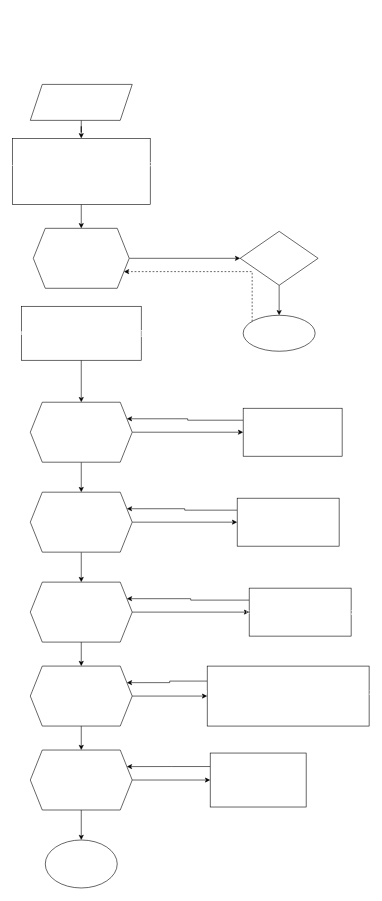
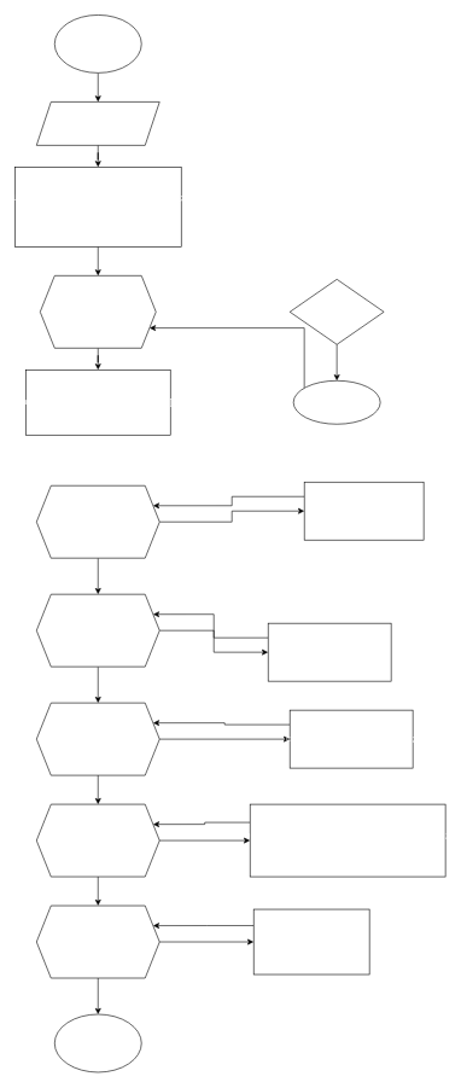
+ <mxCell id="3" value="Початок" style="ellipse;whiteSpace=wrap;html=1;fontColor=#FFFFFF;labelBackgroundColor=none;" vertex="1" parent="1"><mxGeometry x="75" y="20" width="120" height="80" as="geometry" /></mxCell>
+ <mxCell id="2" style="edgeStyle=orthogonalEdgeStyle;rounded=0;orthogonalLoop=1;jettySize=auto;html=1;entryX=0.5;entryY=0;entryDx=0;entryDy=0;fontColor=#FFFFFF;" edge="1" parent="1" source="3" target="5"><mxGeometry relative="1" as="geometry" /></mxCell>
- <mxCell id="9" style="edgeStyle=orthogonalEdgeStyle;rounded=0;orthogonalLoop=1;jettySize=auto;html=1;fontColor=#FFFFFF;" edge="1" parent="1" source="10" target="12"><mxGeometry relative="1" as="geometry" /></mxCell>
- <mxCell id="13" style="edgeStyle=orthogonalEdgeStyle;rounded=0;orthogonalLoop=1;jettySize=auto;html=1;entryX=1;entryY=0.75;entryDx=0;entryDy=0;fontColor=#FFFFFF;dashed=1;" edge="1" parent="1" source="14" target="10"><mxGeometry relative="1" as="geometry"><Array as="points"><mxPoint x="420" y="452" /></Array></mxGeometry></mxCell>
+ <mxCell id="13" style="edgeStyle=orthogonalEdgeStyle;rounded=0;orthogonalLoop=1;jettySize=auto;html=1;entryX=1;entryY=0.75;entryDx=0;entryDy=0;fontColor=#FFFFFF;" edge="1" parent="1" source="14" target="10"><mxGeometry relative="1" as="geometry"><Array as="points"><mxPoint x="420" y="452" /></Array></mxGeometry></mxCell>
+ <mxCell id="8" style="edgeStyle=orthogonalEdgeStyle;rounded=0;orthogonalLoop=1;jettySize=auto;html=1;entryX=0.5;entryY=0;entryDx=0;entryDy=0;fontColor=#FFFFFF;" edge="1" parent="1" source="10" target="16"><mxGeometry relative="1" as="geometry" /></mxCell>
- <mxCell id="15" style="edgeStyle=orthogonalEdgeStyle;rounded=0;orthogonalLoop=1;jettySize=auto;html=1;entryX=0.5;entryY=0;entryDx=0;entryDy=0;fontColor=#FFFFFF;" edge="1" parent="1" source="16" target="19"><mxGeometry relative="1" as="geometry" /></mxCell>
- <mxCell id="21" value="&lt;div style=&quot;font-family: &amp;quot;JetBrains Mono&amp;quot;, monospace;&quot;&gt;&lt;pre&gt;&lt;div style=&quot;font-family: &amp;quot;JetBrains Mono&amp;quot;, monospace;&quot;&gt;&lt;pre&gt;count[i] = 0&lt;span style=&quot;&quot;&gt;;&lt;/span&gt;&lt;/pre&gt;&lt;/div&gt;&lt;/pre&gt;&lt;/div&gt;" style="rounded=0;whiteSpace=wrap;html=1;fontColor=#FFFFFF;labelBackgroundColor=none;" vertex="1" parent="1"><mxGeometry x="405" y="680" width="165" height="80" as="geometry" /></mxCell>
+ <mxCell id="21" value="&lt;div style=&quot;font-family: &amp;quot;JetBrains Mono&amp;quot;, monospace;&quot;&gt;&lt;pre&gt;&lt;div style=&quot;font-family: &amp;quot;JetBrains Mono&amp;quot;, monospace;&quot;&gt;&lt;pre&gt;count[i] = 0&lt;span style=&quot;&quot;&gt;;&lt;/span&gt;&lt;/pre&gt;&lt;/div&gt;&lt;/pre&gt;&lt;/div&gt;" style="rounded=0;whiteSpace=wrap;html=1;fontColor=#FFFFFF;labelBackgroundColor=none;" vertex="1" parent="1"><mxGeometry x="420" y="665" width="165" height="80" as="geometry" /></mxCell>
- <mxCell id="26" value="&lt;div style=&quot;font-family: &amp;quot;JetBrains Mono&amp;quot;, monospace;&quot;&gt;&lt;pre&gt;&lt;div style=&quot;font-family: &amp;quot;JetBrains Mono&amp;quot;, monospace;&quot;&gt;&lt;pre&gt;&lt;div style=&quot;font-family: &amp;quot;JetBrains Mono&amp;quot;, monospace;&quot;&gt;&lt;pre&gt;&lt;div style=&quot;font-family: &amp;quot;JetBrains Mono&amp;quot;, monospace;&quot;&gt;&lt;pre&gt;count[array[i]]++;&lt;/pre&gt;&lt;/div&gt;&lt;/pre&gt;&lt;/div&gt;&lt;/pre&gt;&lt;/div&gt;&lt;/pre&gt;&lt;/div&gt;" style="rounded=0;whiteSpace=wrap;html=1;fontColor=#FFFFFF;labelBackgroundColor=none;" vertex="1" parent="1"><mxGeometry x="395" y="830" width="170" height="80" as="geometry" /></mxCell>
+ <mxCell id="26" value="&lt;div style=&quot;font-family: &amp;quot;JetBrains Mono&amp;quot;, monospace;&quot;&gt;&lt;pre&gt;&lt;div style=&quot;font-family: &amp;quot;JetBrains Mono&amp;quot;, monospace;&quot;&gt;&lt;pre&gt;&lt;div style=&quot;font-family: &amp;quot;JetBrains Mono&amp;quot;, monospace;&quot;&gt;&lt;pre&gt;&lt;div style=&quot;font-family: &amp;quot;JetBrains Mono&amp;quot;, monospace;&quot;&gt;&lt;pre&gt;count[array[i]]++;&lt;/pre&gt;&lt;/div&gt;&lt;/pre&gt;&lt;/div&gt;&lt;/pre&gt;&lt;/div&gt;&lt;/pre&gt;&lt;/div&gt;" style="rounded=0;whiteSpace=wrap;html=1;fontColor=#FFFFFF;labelBackgroundColor=none;" vertex="1" parent="1"><mxGeometry x="370" y="860" width="170" height="80" as="geometry" /></mxCell>
- <mxCell id="31" value="&lt;div style=&quot;font-family: &amp;quot;JetBrains Mono&amp;quot;, monospace;&quot;&gt;&lt;pre&gt;&lt;div style=&quot;font-family: &amp;quot;JetBrains Mono&amp;quot;, monospace;&quot;&gt;&lt;pre&gt;&lt;div style=&quot;font-family: &amp;quot;JetBrains Mono&amp;quot;, monospace;&quot;&gt;&lt;pre&gt;&lt;div style=&quot;font-family: &amp;quot;JetBrains Mono&amp;quot;, monospace;&quot;&gt;&lt;pre&gt;&lt;div style=&quot;font-family: &amp;quot;JetBrains Mono&amp;quot;, monospace;&quot;&gt;&lt;pre&gt;count[i] += count[i - 1]&lt;span style=&quot;&quot;&gt;;&lt;/span&gt;&lt;/pre&gt;&lt;/div&gt;&lt;/pre&gt;&lt;/div&gt;&lt;/pre&gt;&lt;/div&gt;&lt;/pre&gt;&lt;/div&gt;&lt;/pre&gt;&lt;/div&gt;" style="rounded=0;whiteSpace=wrap;html=1;fontColor=#FFFFFF;labelBackgroundColor=none;" vertex="1" parent="1"><mxGeometry x="415" y="980" width="170" height="80" as="geometry" /></mxCell>
+ <mxCell id="31" value="&lt;div style=&quot;font-family: &amp;quot;JetBrains Mono&amp;quot;, monospace;&quot;&gt;&lt;pre&gt;&lt;div style=&quot;font-family: &amp;quot;JetBrains Mono&amp;quot;, monospace;&quot;&gt;&lt;pre&gt;&lt;div style=&quot;font-family: &amp;quot;JetBrains Mono&amp;quot;, monospace;&quot;&gt;&lt;pre&gt;&lt;div style=&quot;font-family: &amp;quot;JetBrains Mono&amp;quot;, monospace;&quot;&gt;&lt;pre&gt;&lt;div style=&quot;font-family: &amp;quot;JetBrains Mono&amp;quot;, monospace;&quot;&gt;&lt;pre&gt;count[i] += count[i - 1]&lt;span style=&quot;&quot;&gt;;&lt;/span&gt;&lt;/pre&gt;&lt;/div&gt;&lt;/pre&gt;&lt;/div&gt;&lt;/pre&gt;&lt;/div&gt;&lt;/pre&gt;&lt;/div&gt;&lt;/pre&gt;&lt;/div&gt;" style="rounded=0;whiteSpace=wrap;html=1;fontColor=#FFFFFF;labelBackgroundColor=none;" vertex="1" parent="1"><mxGeometry x="400" y="980" width="170" height="80" as="geometry" /></mxCell>
